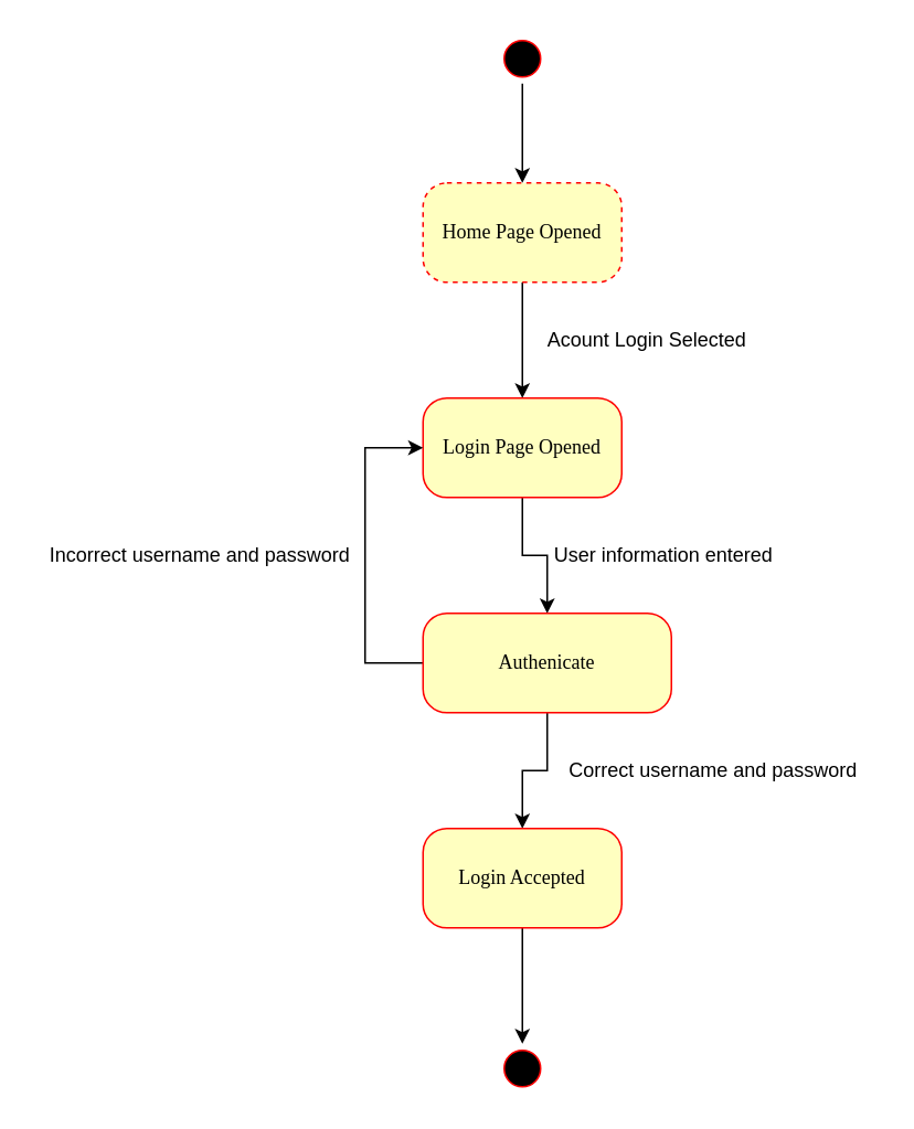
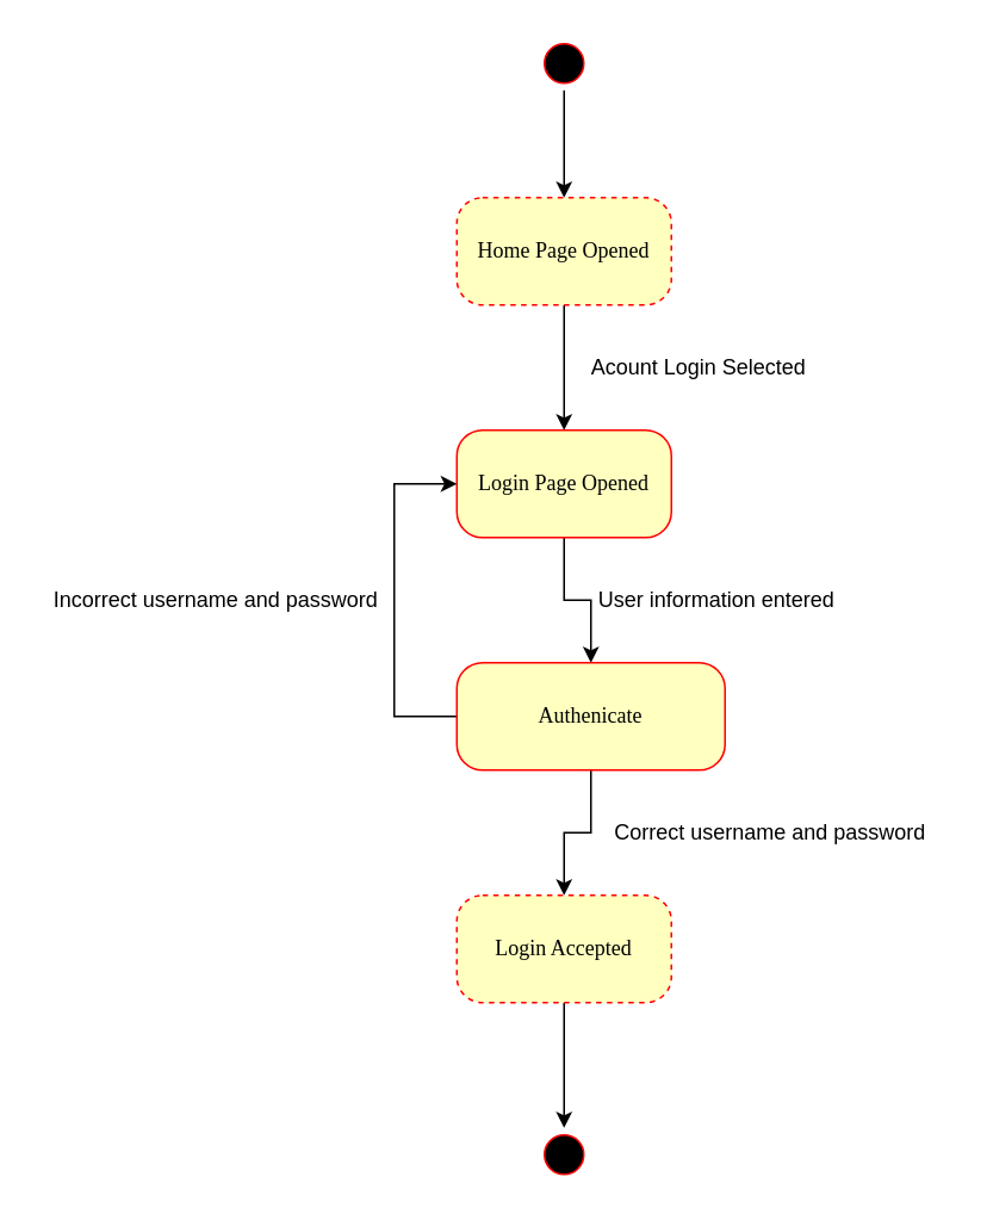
- <mxCell id="14" value="Login Accepted" style="rounded=1;whiteSpace=wrap;html=1;arcSize=24;fillColor=#ffffc0;strokeColor=#ff0000;shadow=0;comic=0;labelBackgroundColor=none;fontFamily=Verdana;fontSize=12;fontColor=#000000;align=center;" vertex="1" parent="1"><mxGeometry x="255" y="500" width="120" height="60" as="geometry" /></mxCell>
+ <mxCell id="14" value="Login Accepted" style="rounded=1;whiteSpace=wrap;html=1;arcSize=24;fillColor=#ffffc0;strokeColor=#ff0000;shadow=0;comic=0;labelBackgroundColor=none;fontFamily=Verdana;fontSize=12;fontColor=#000000;align=center;dashed=1;" vertex="1" parent="1"><mxGeometry x="255" y="500" width="120" height="60" as="geometry" /></mxCell>
